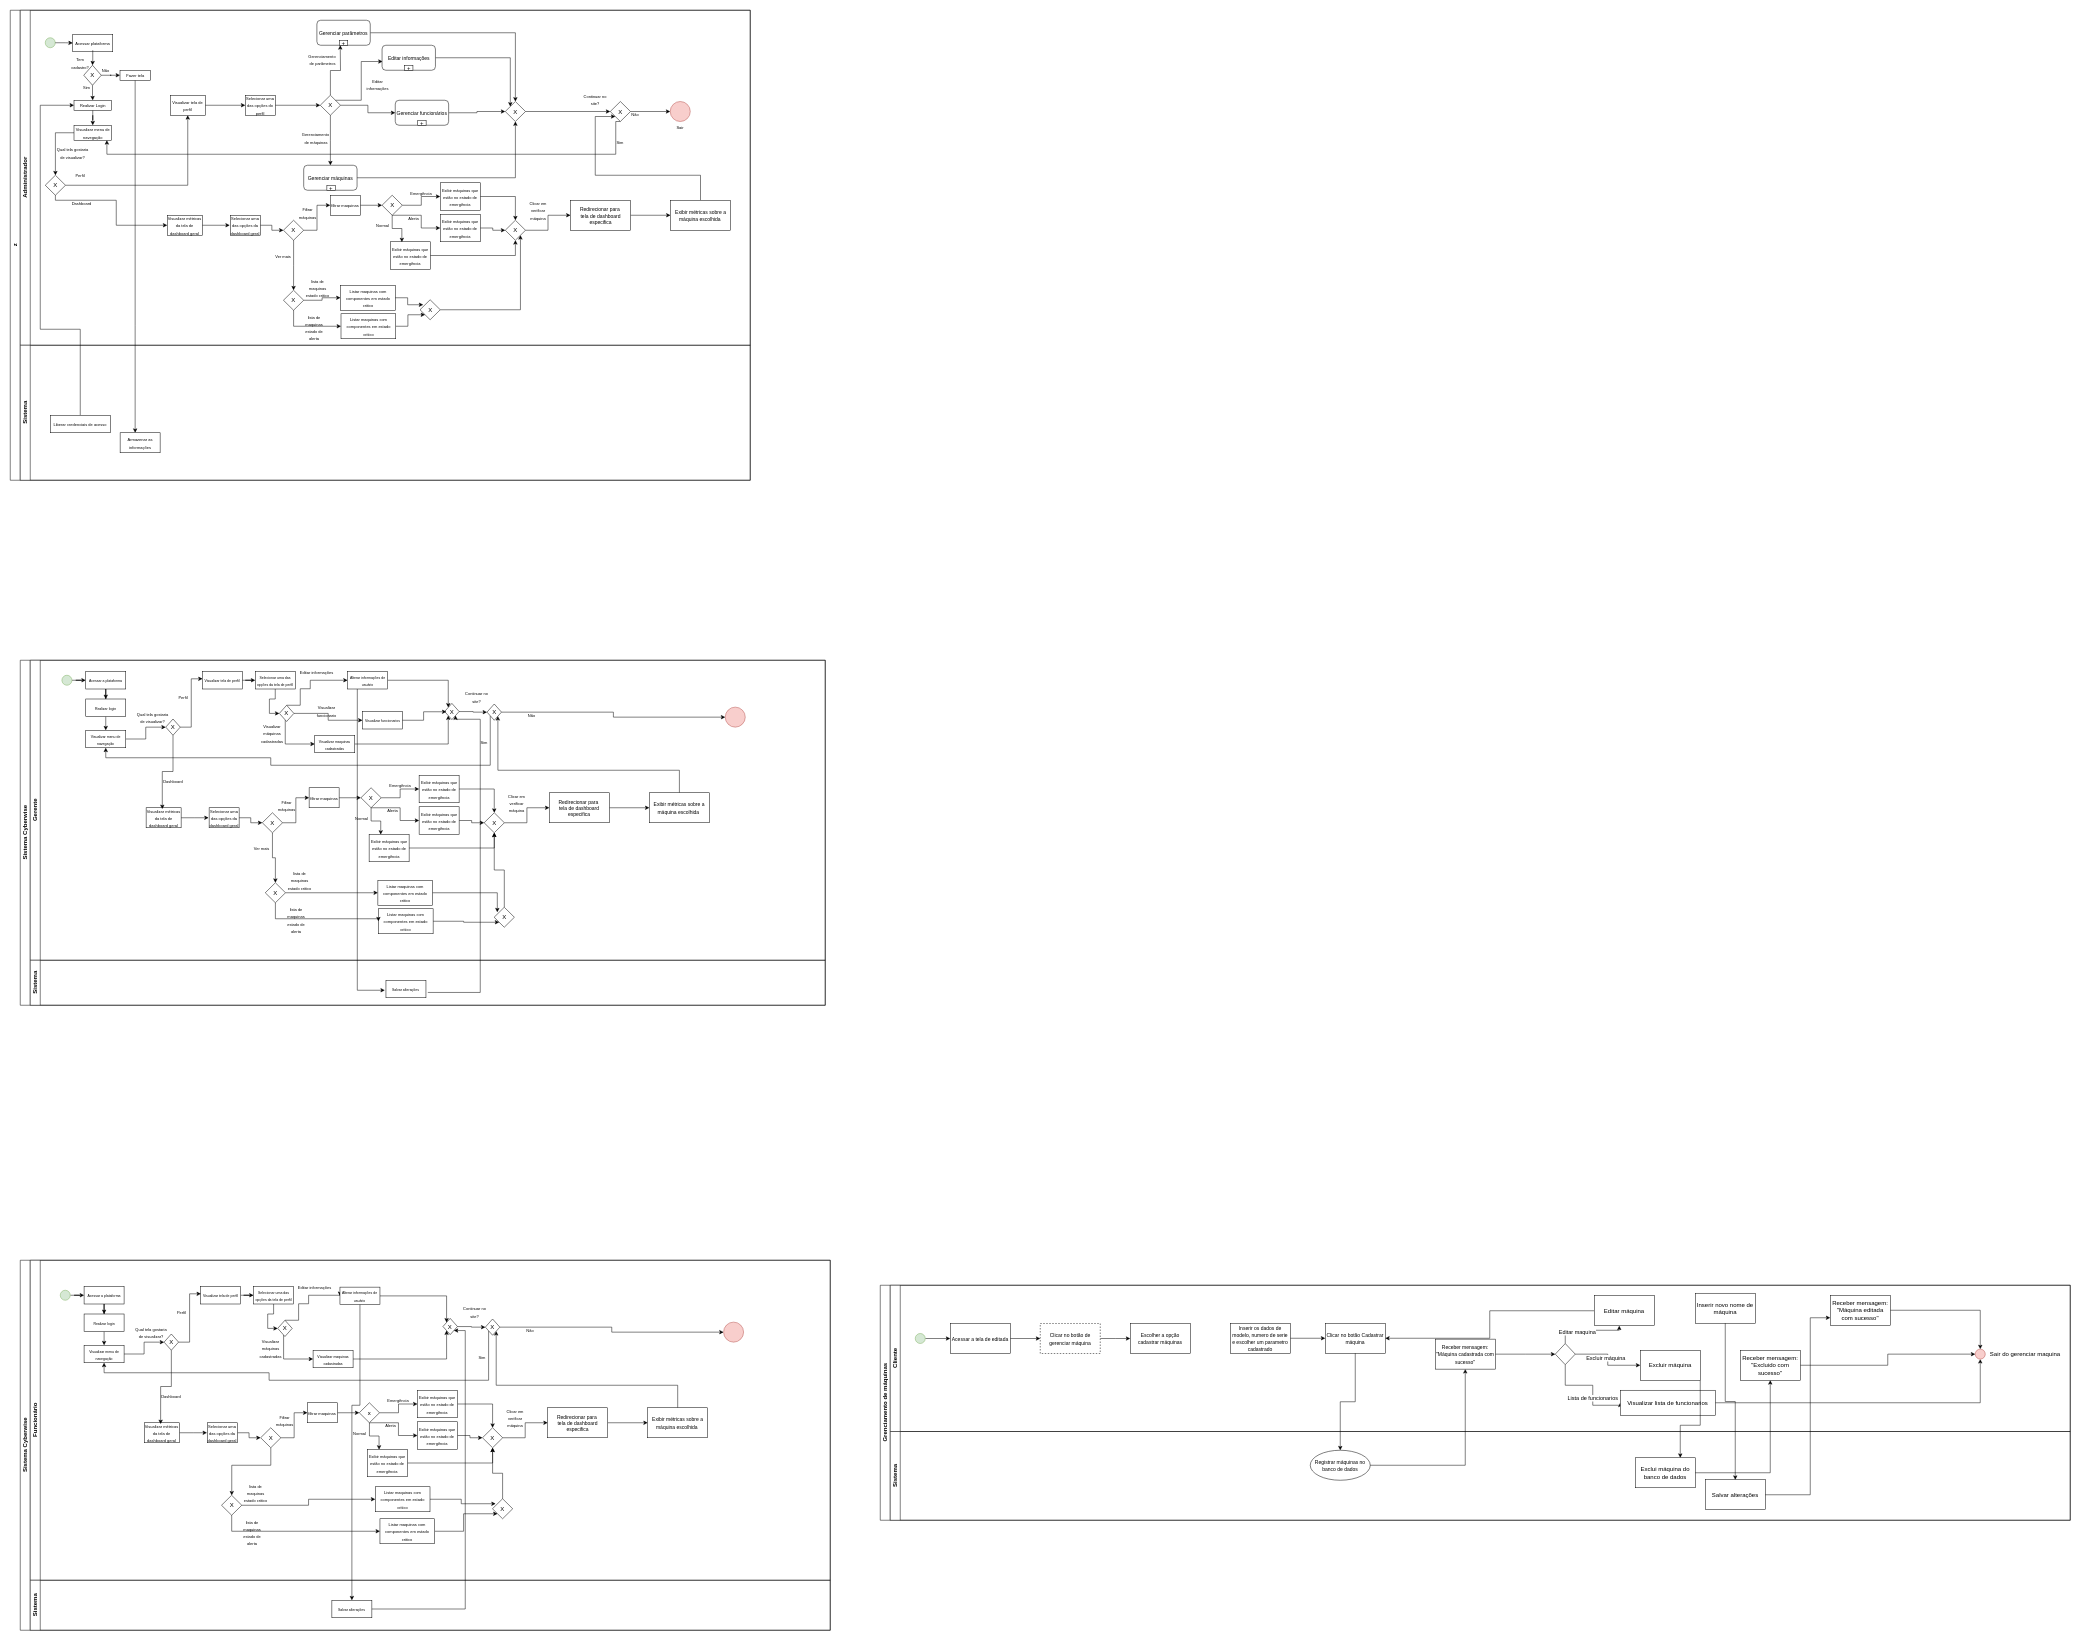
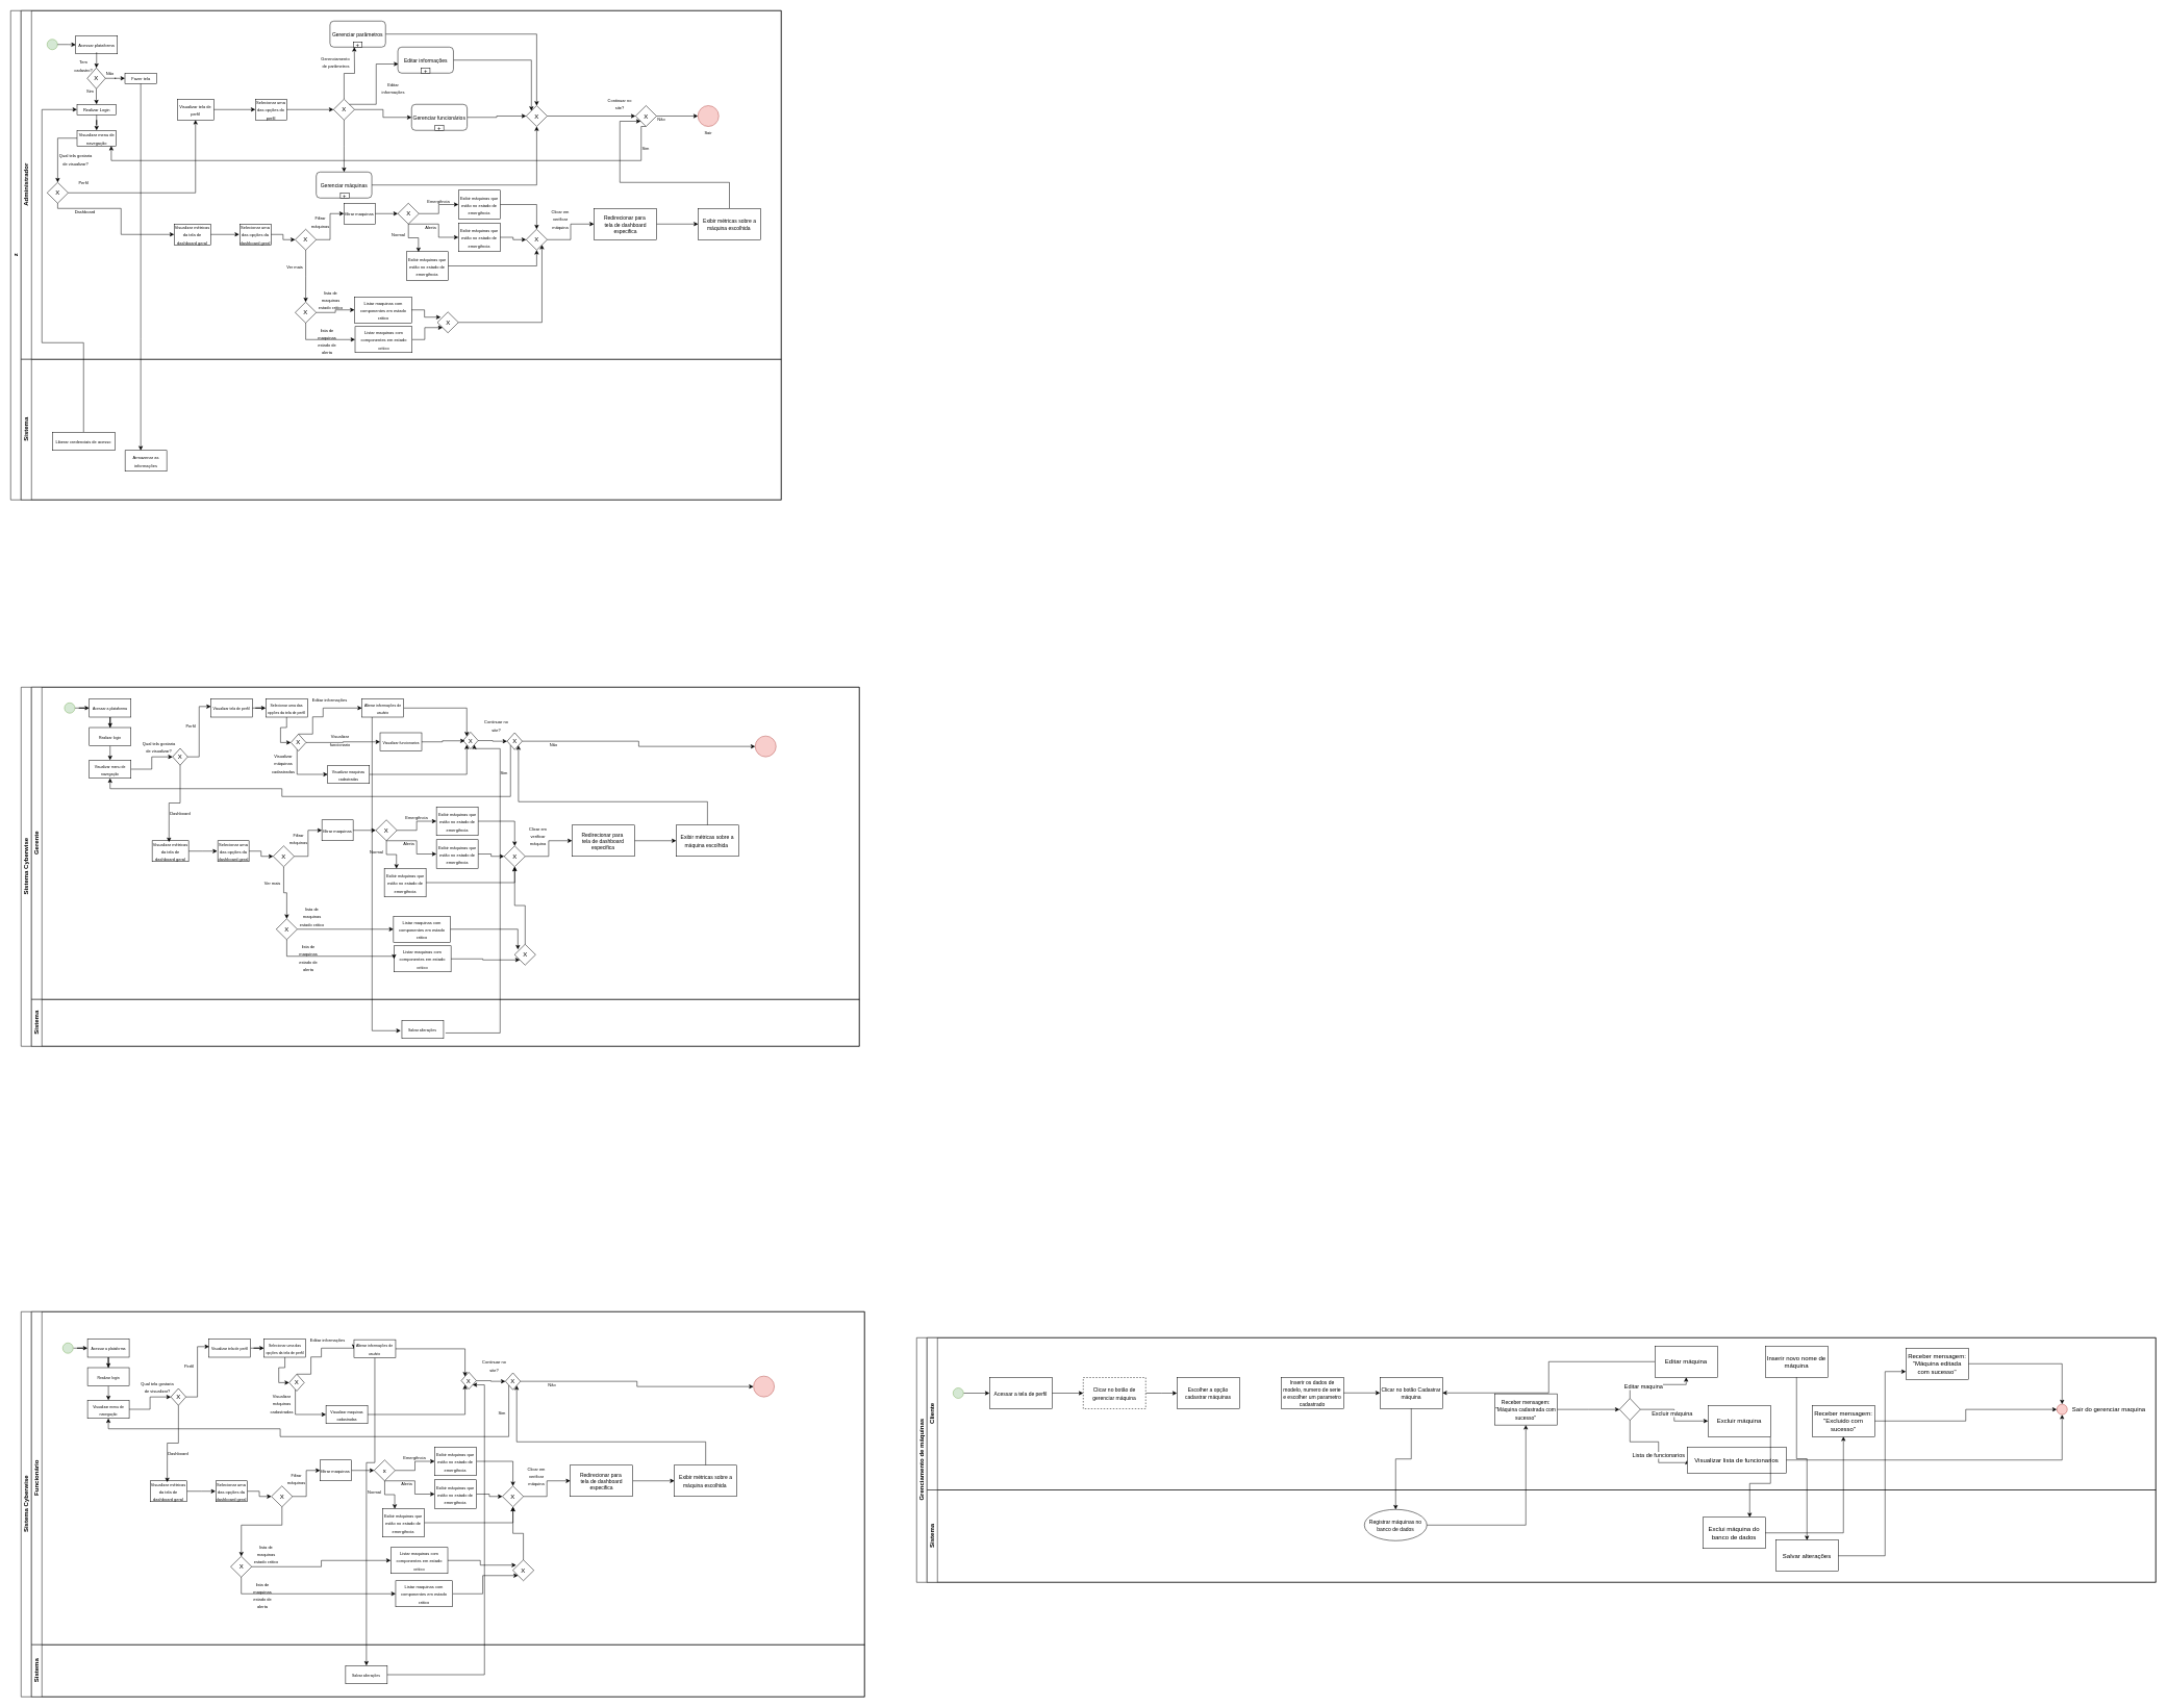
- <mxCell id="44" value="&lt;span style=&quot;font-size: 8px;&quot;&gt;Gerenciamento&amp;nbsp;&lt;/span&gt;&lt;div&gt;&lt;span style=&quot;font-size: 8px;&quot;&gt;de máquinas&lt;/span&gt;&lt;/div&gt;" style="text;html=1;align=center;verticalAlign=middle;whiteSpace=wrap;rounded=0;" parent="5" vertex="1"><mxGeometry x="566.88" y="240" width="50" height="30" as="geometry" /></mxCell>
- <mxCell id="255" value="&lt;font style=&quot;font-size: 7px;&quot;&gt;Visualizar funcionarios&lt;/font&gt;" style="rounded=0;whiteSpace=wrap;html=1;" parent="188" vertex="1"><mxGeometry x="664.5" y="102.5" width="80" height="35" as="geometry" /></mxCell>
+ <mxCell id="255" value="&lt;font style=&quot;font-size: 7px;&quot;&gt;Visualizar funcionarios&lt;/font&gt;" style="rounded=0;whiteSpace=wrap;html=1;" parent="188" vertex="1"><mxGeometry x="669.5" y="87.5" width="80" height="35" as="geometry" /></mxCell>
- <mxCell id="300" value="Editar máquina" style="whiteSpace=wrap;html=1;" vertex="1" parent="279"><mxGeometry x="1408" y="20.995" width="120" height="60" as="geometry" /></mxCell>
+ <mxCell id="300" value="Editar máquina" style="whiteSpace=wrap;html=1;" vertex="1" parent="279"><mxGeometry x="1398" y="15.995" width="120" height="60" as="geometry" /></mxCell>
- <mxCell id="283" value="&lt;span style=&quot;font-size: 10px;&quot;&gt;Acessar a tela de editada&lt;/span&gt;" style="whiteSpace=wrap;html=1;" vertex="1" parent="279"><mxGeometry x="120" y="76.5" width="120" height="60" as="geometry" /></mxCell>
+ <mxCell id="283" value="&lt;span style=&quot;font-size: 10px;&quot;&gt;Acessar a tela de perfil&lt;/span&gt;" style="whiteSpace=wrap;html=1;" vertex="1" parent="279"><mxGeometry x="120" y="76.5" width="120" height="60" as="geometry" /></mxCell>
